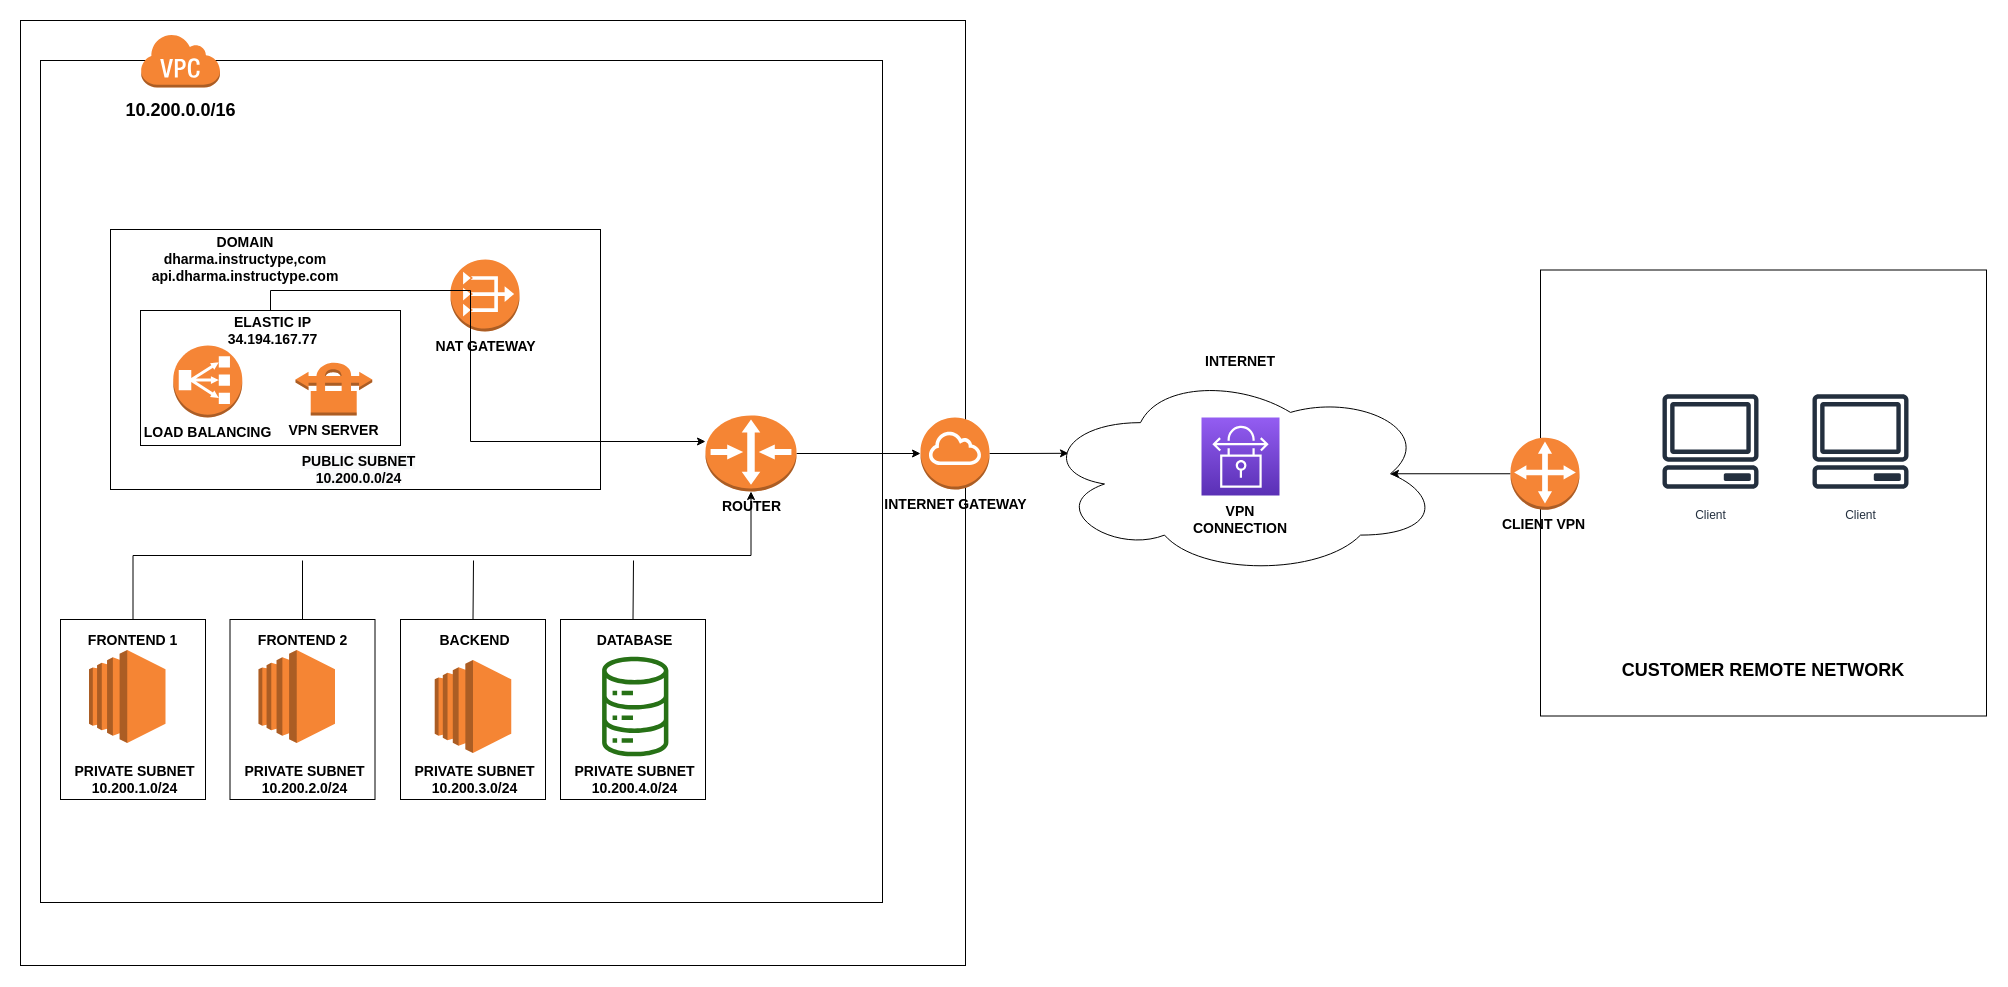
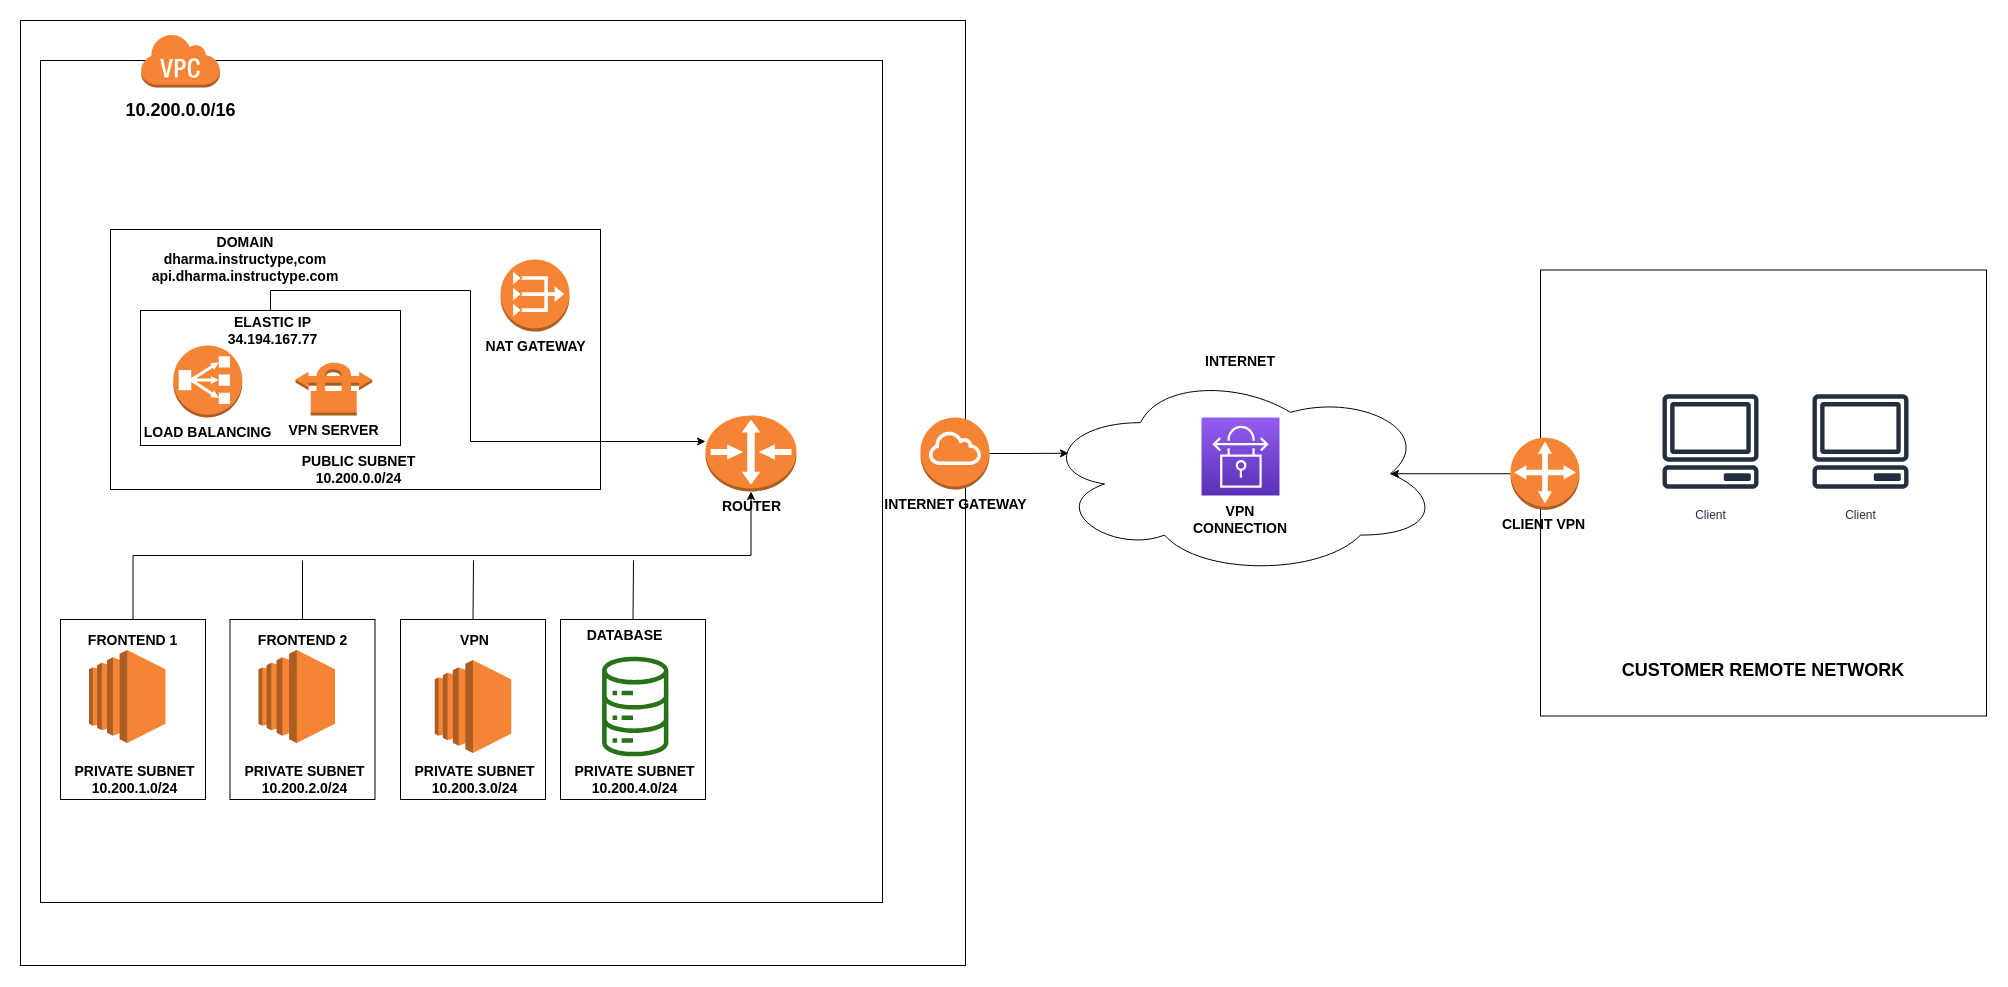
- <mxCell id="9" value="&lt;font style=&quot;font-size: 14px&quot;&gt;&lt;b&gt;NAT GATEWAY&lt;/b&gt;&lt;/font&gt;" style="outlineConnect=0;dashed=0;verticalLabelPosition=bottom;verticalAlign=top;align=center;html=1;shape=mxgraph.aws3.vpc_nat_gateway;fillColor=#F58534;gradientColor=none;" vertex="1" parent="1"><mxGeometry x="450" y="259" width="69" height="72" as="geometry" /></mxCell>
+ <mxCell id="9" value="&lt;font style=&quot;font-size: 14px&quot;&gt;&lt;b&gt;NAT GATEWAY&lt;/b&gt;&lt;/font&gt;" style="outlineConnect=0;dashed=0;verticalLabelPosition=bottom;verticalAlign=top;align=center;html=1;shape=mxgraph.aws3.vpc_nat_gateway;fillColor=#F58534;gradientColor=none;" vertex="1" parent="1"><mxGeometry x="500" y="259" width="69" height="72" as="geometry" /></mxCell>
- <mxCell id="7" style="edgeStyle=orthogonalEdgeStyle;rounded=0;orthogonalLoop=1;jettySize=auto;html=1;exitX=1;exitY=0.5;exitDx=0;exitDy=0;exitPerimeter=0;entryX=0;entryY=0.5;entryDx=0;entryDy=0;entryPerimeter=0;fontStyle=4" edge="1" parent="1" source="8" target="30"><mxGeometry relative="1" as="geometry" /></mxCell>
- <mxCell id="26" value="&lt;span style=&quot;font-size: 14px&quot;&gt;&lt;b&gt;DATABASE&lt;/b&gt;&lt;/span&gt;" style="text;html=1;strokeColor=none;fillColor=none;align=center;verticalAlign=middle;whiteSpace=wrap;rounded=0;" vertex="1" parent="1"><mxGeometry x="583.25" y="629.5" width="103" height="20" as="geometry" /></mxCell>
+ <mxCell id="26" value="&lt;span style=&quot;font-size: 14px&quot;&gt;&lt;b&gt;DATABASE&lt;/b&gt;&lt;/span&gt;" style="text;html=1;strokeColor=none;fillColor=none;align=center;verticalAlign=middle;whiteSpace=wrap;rounded=0;" vertex="1" parent="1"><mxGeometry x="573.25" y="624.5" width="103" height="20" as="geometry" /></mxCell>
- <mxCell id="22" value="&lt;span style=&quot;font-size: 14px&quot;&gt;&lt;b&gt;BACKEND&lt;/b&gt;&lt;/span&gt;" style="text;html=1;strokeColor=none;fillColor=none;align=center;verticalAlign=middle;whiteSpace=wrap;rounded=0;" vertex="1" parent="1"><mxGeometry x="423.25" y="629.5" width="103" height="20" as="geometry" /></mxCell>
+ <mxCell id="22" value="&lt;span style=&quot;font-size: 14px&quot;&gt;&lt;b&gt;VPN&lt;/b&gt;&lt;/span&gt;" style="text;html=1;strokeColor=none;fillColor=none;align=center;verticalAlign=middle;whiteSpace=wrap;rounded=0;" vertex="1" parent="1"><mxGeometry x="423.25" y="629.5" width="103" height="20" as="geometry" /></mxCell>
